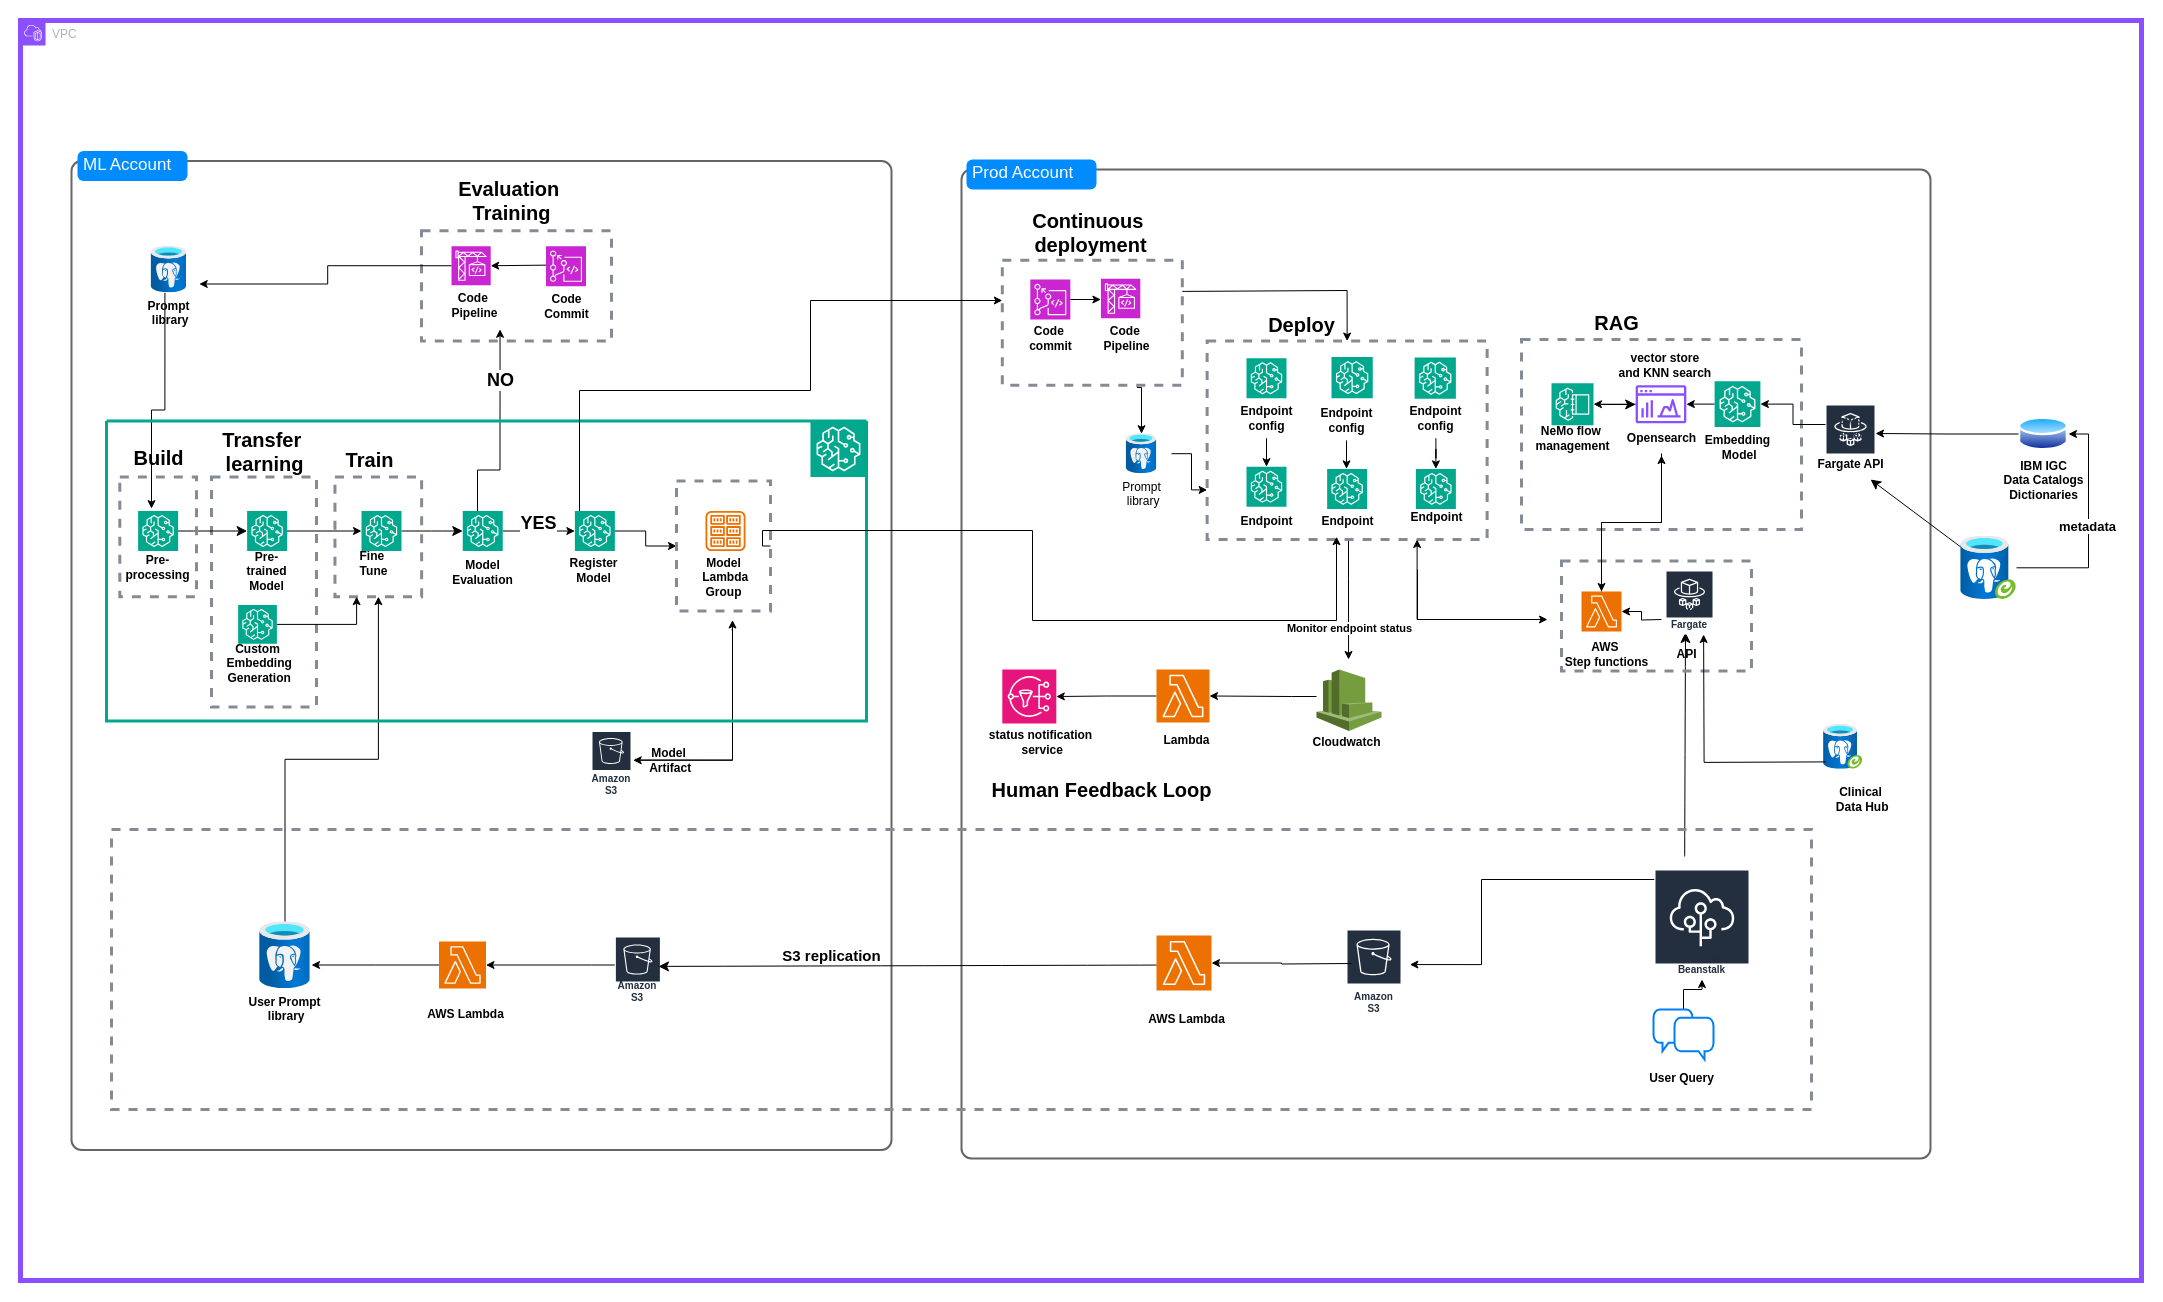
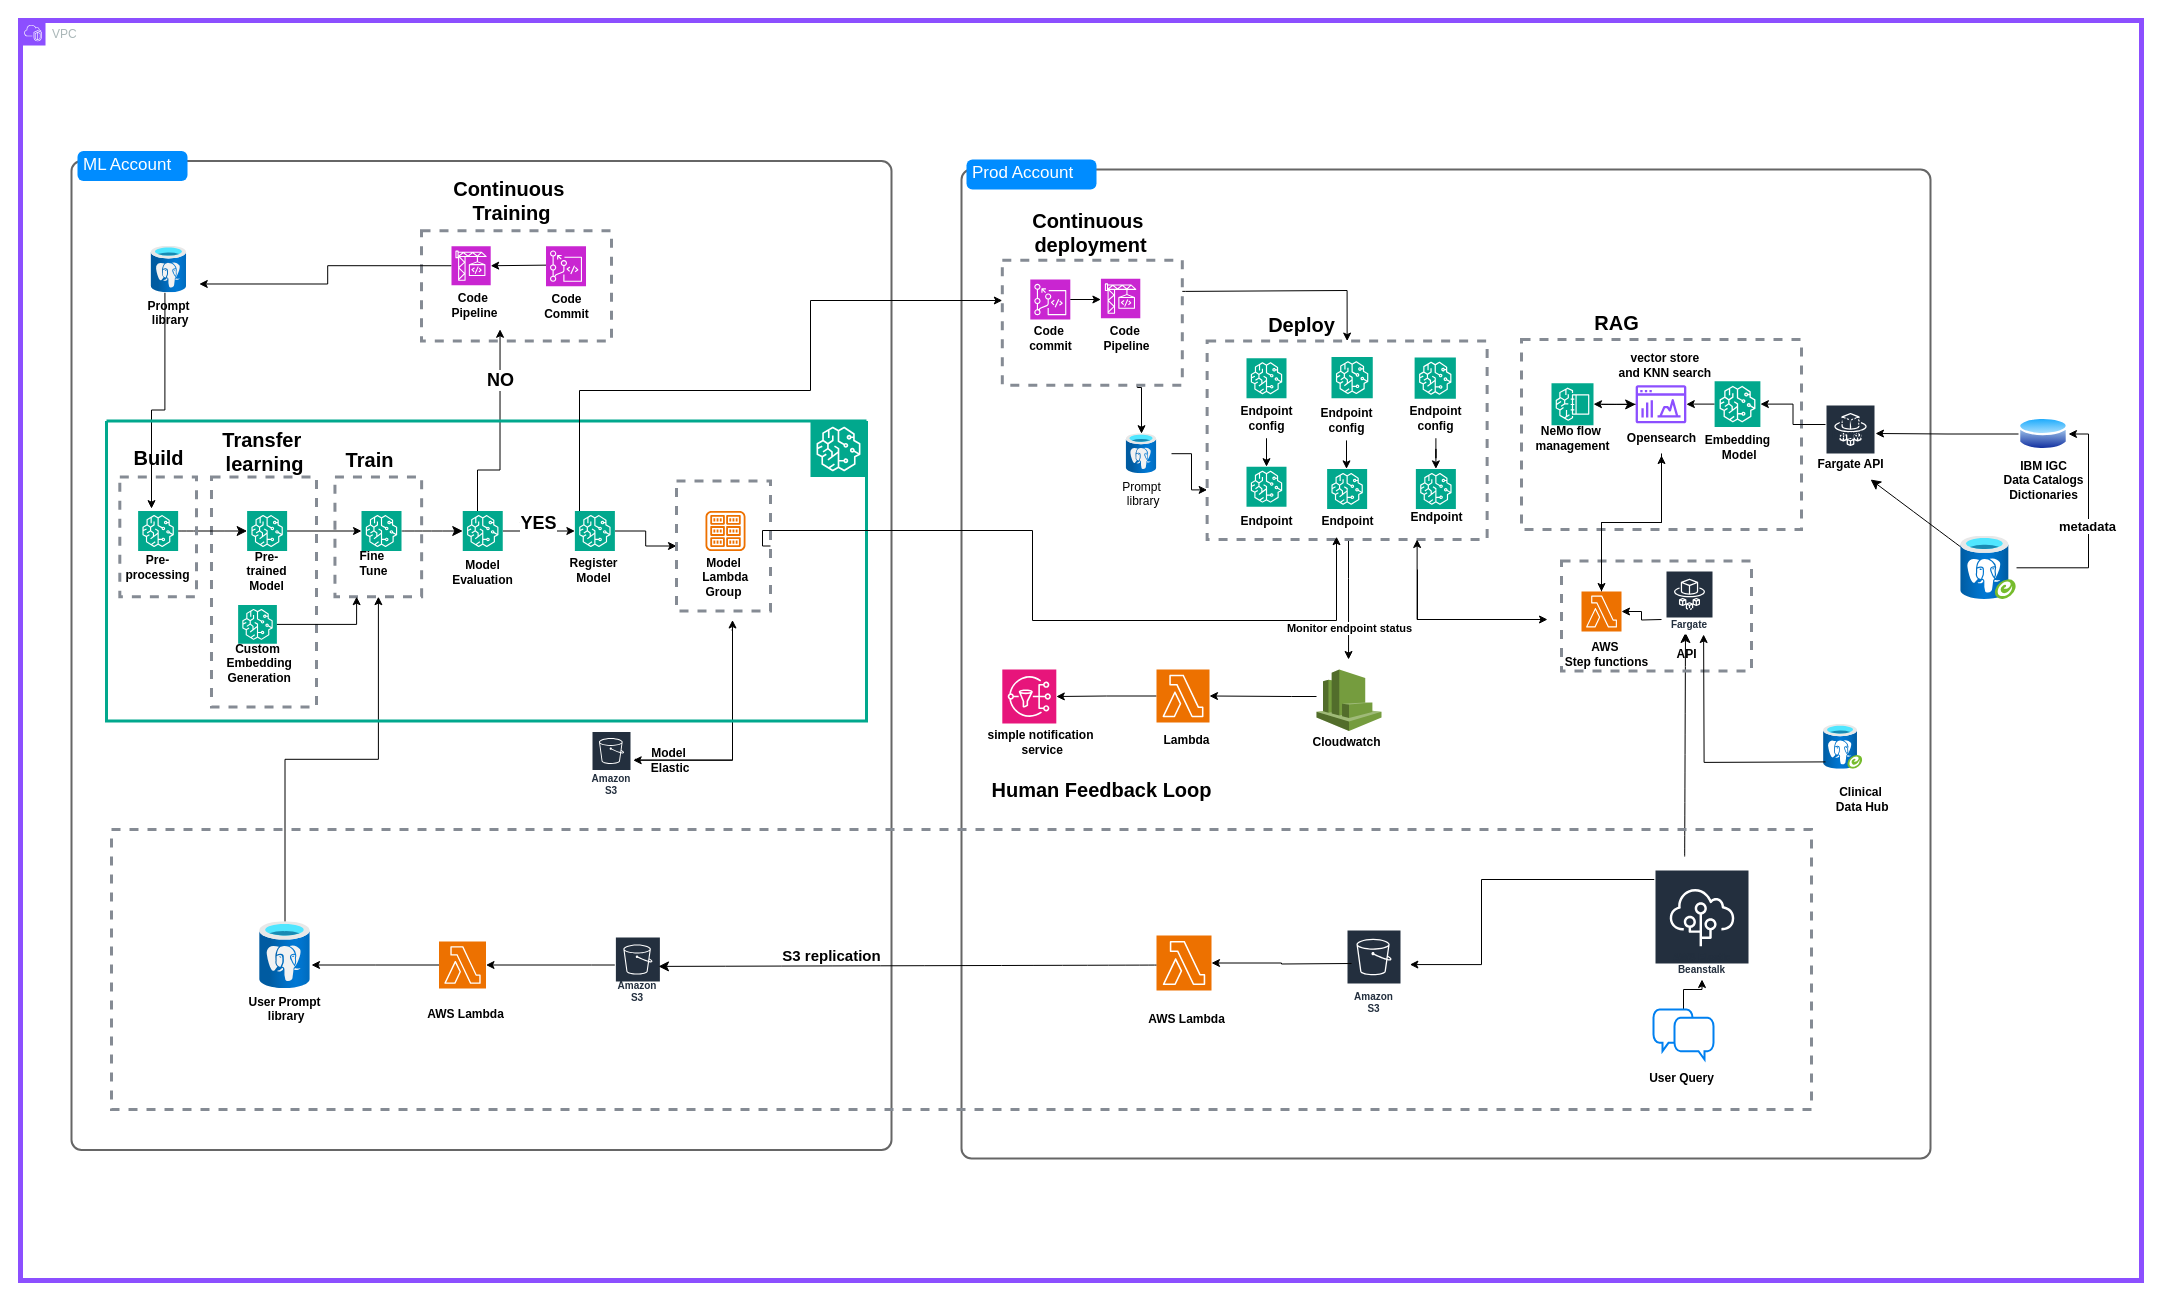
- <mxCell id="20" value="&lt;font style=&quot;font-size: 20px;&quot;&gt;&lt;b&gt;Evaluation&amp;nbsp;&lt;/b&gt;&lt;/font&gt;&lt;div&gt;&lt;font style=&quot;font-size: 20px;&quot;&gt;&lt;b&gt;Training&lt;/b&gt;&lt;/font&gt;&lt;/div&gt;" style="text;html=1;align=center;verticalAlign=middle;resizable=0;points=[];autosize=1;strokeColor=none;fillColor=none;" parent="3" vertex="1"><mxGeometry x="370" y="19.7" width="140" height="60" as="geometry" /></mxCell>
+ <mxCell id="20" value="&lt;font style=&quot;font-size: 20px;&quot;&gt;&lt;b&gt;Continuous&amp;nbsp;&lt;/b&gt;&lt;/font&gt;&lt;div&gt;&lt;font style=&quot;font-size: 20px;&quot;&gt;&lt;b&gt;Training&lt;/b&gt;&lt;/font&gt;&lt;/div&gt;" style="text;html=1;align=center;verticalAlign=middle;resizable=0;points=[];autosize=1;strokeColor=none;fillColor=none;" parent="3" vertex="1"><mxGeometry x="370" y="19.7" width="140" height="60" as="geometry" /></mxCell>
- <mxCell id="130" value="&lt;b&gt;status notification&lt;/b&gt;&lt;div&gt;&lt;b&gt;&amp;nbsp;service&lt;/b&gt;&lt;/div&gt;" style="text;html=1;align=center;verticalAlign=middle;resizable=0;points=[];autosize=1;strokeColor=none;fillColor=none;" parent="59" vertex="1"><mxGeometry x="14.43" y="563" width="130" height="40" as="geometry" /></mxCell>
+ <mxCell id="130" value="&lt;b&gt;simple notification&lt;/b&gt;&lt;div&gt;&lt;b&gt;&amp;nbsp;service&lt;/b&gt;&lt;/div&gt;" style="text;html=1;align=center;verticalAlign=middle;resizable=0;points=[];autosize=1;strokeColor=none;fillColor=none;" parent="59" vertex="1"><mxGeometry x="14.43" y="563" width="130" height="40" as="geometry" /></mxCell>
- <mxCell id="23" value="&lt;b&gt;Model&lt;/b&gt;&lt;div&gt;&lt;b&gt;&amp;nbsp;Artifact&lt;/b&gt;&lt;/div&gt;" style="text;html=1;align=center;verticalAlign=middle;resizable=0;points=[];autosize=1;strokeColor=none;fillColor=none;" parent="3" vertex="1"><mxGeometry x="561.69" y="589" width="70" height="40" as="geometry" /></mxCell>
+ <mxCell id="23" value="&lt;b&gt;Model&lt;/b&gt;&lt;div&gt;&lt;b&gt;&amp;nbsp;Elastic&lt;/b&gt;&lt;/div&gt;" style="text;html=1;align=center;verticalAlign=middle;resizable=0;points=[];autosize=1;strokeColor=none;fillColor=none;" parent="3" vertex="1"><mxGeometry x="561.69" y="589" width="70" height="40" as="geometry" /></mxCell>
